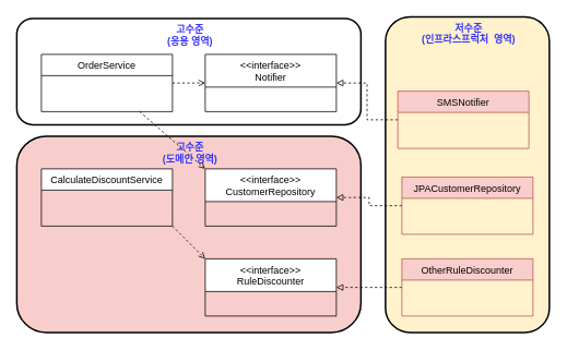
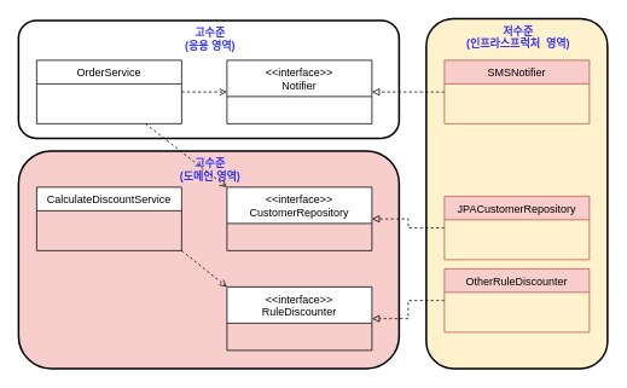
- <mxCell id="7" value="OrderService" style="swimlane;fontStyle=0;align=center;verticalAlign=top;childLayout=stackLayout;horizontal=1;startSize=26;horizontalStack=0;resizeParent=1;resizeLast=0;collapsible=1;marginBottom=0;rounded=0;shadow=0;strokeWidth=1;" vertex="1" parent="1"><mxGeometry x="50" y="66" width="160" height="70" as="geometry"><mxRectangle x="340" y="380" width="170" height="26" as="alternateBounds" /></mxGeometry></mxCell>
+ <mxCell id="7" value="OrderService" style="swimlane;fontStyle=0;align=center;verticalAlign=top;childLayout=stackLayout;horizontal=1;startSize=26;horizontalStack=0;resizeParent=1;resizeLast=0;collapsible=1;marginBottom=0;rounded=0;shadow=0;strokeWidth=1;" vertex="1" parent="1"><mxGeometry x="40" y="66" width="160" height="70" as="geometry"><mxRectangle x="340" y="380" width="170" height="26" as="alternateBounds" /></mxGeometry></mxCell>
- <mxCell id="14" value="SMSNotifier" style="swimlane;fontStyle=0;align=center;verticalAlign=top;childLayout=stackLayout;horizontal=1;startSize=26;horizontalStack=0;resizeParent=1;resizeLast=0;collapsible=1;marginBottom=0;rounded=0;shadow=0;strokeWidth=1;fillColor=#f8cecc;strokeColor=#b85450;" vertex="1" parent="1"><mxGeometry x="485" y="111" width="160" height="70" as="geometry"><mxRectangle x="340" y="380" width="170" height="26" as="alternateBounds" /></mxGeometry></mxCell>
+ <mxCell id="14" value="SMSNotifier" style="swimlane;fontStyle=0;align=center;verticalAlign=top;childLayout=stackLayout;horizontal=1;startSize=26;horizontalStack=0;resizeParent=1;resizeLast=0;collapsible=1;marginBottom=0;rounded=0;shadow=0;strokeWidth=1;fillColor=#f8cecc;strokeColor=#b85450;" vertex="1" parent="1"><mxGeometry x="490" y="66" width="160" height="70" as="geometry"><mxRectangle x="340" y="380" width="170" height="26" as="alternateBounds" /></mxGeometry></mxCell>
- <mxCell id="10" value="CalculateDiscountService" style="swimlane;fontStyle=0;align=center;verticalAlign=top;childLayout=stackLayout;horizontal=1;startSize=26;horizontalStack=0;resizeParent=1;resizeLast=0;collapsible=1;marginBottom=0;rounded=0;shadow=0;strokeWidth=1;" vertex="1" parent="1"><mxGeometry x="50" y="206" width="160" height="70" as="geometry"><mxRectangle x="340" y="380" width="170" height="26" as="alternateBounds" /></mxGeometry></mxCell>
+ <mxCell id="10" value="CalculateDiscountService" style="swimlane;fontStyle=0;align=center;verticalAlign=top;childLayout=stackLayout;horizontal=1;startSize=26;horizontalStack=0;resizeParent=1;resizeLast=0;collapsible=1;marginBottom=0;rounded=0;shadow=0;strokeWidth=1;" vertex="1" parent="1"><mxGeometry x="40" y="206" width="160" height="70" as="geometry"><mxRectangle x="340" y="380" width="170" height="26" as="alternateBounds" /></mxGeometry></mxCell>
- <mxCell id="18" value="OtherRuleDiscounter" style="swimlane;fontStyle=0;align=center;verticalAlign=top;childLayout=stackLayout;horizontal=1;startSize=26;horizontalStack=0;resizeParent=1;resizeLast=0;collapsible=1;marginBottom=0;rounded=0;shadow=0;strokeWidth=1;fillColor=#f8cecc;strokeColor=#b85450;" vertex="1" parent="1"><mxGeometry x="490" y="316" width="160" height="70" as="geometry"><mxRectangle x="340" y="380" width="170" height="26" as="alternateBounds" /></mxGeometry></mxCell>
+ <mxCell id="18" value="OtherRuleDiscounter" style="swimlane;fontStyle=0;align=center;verticalAlign=top;childLayout=stackLayout;horizontal=1;startSize=26;horizontalStack=0;resizeParent=1;resizeLast=0;collapsible=1;marginBottom=0;rounded=0;shadow=0;strokeWidth=1;fillColor=#f8cecc;strokeColor=#b85450;" vertex="1" parent="1"><mxGeometry x="490" y="296" width="160" height="70" as="geometry"><mxRectangle x="340" y="380" width="170" height="26" as="alternateBounds" /></mxGeometry></mxCell>
